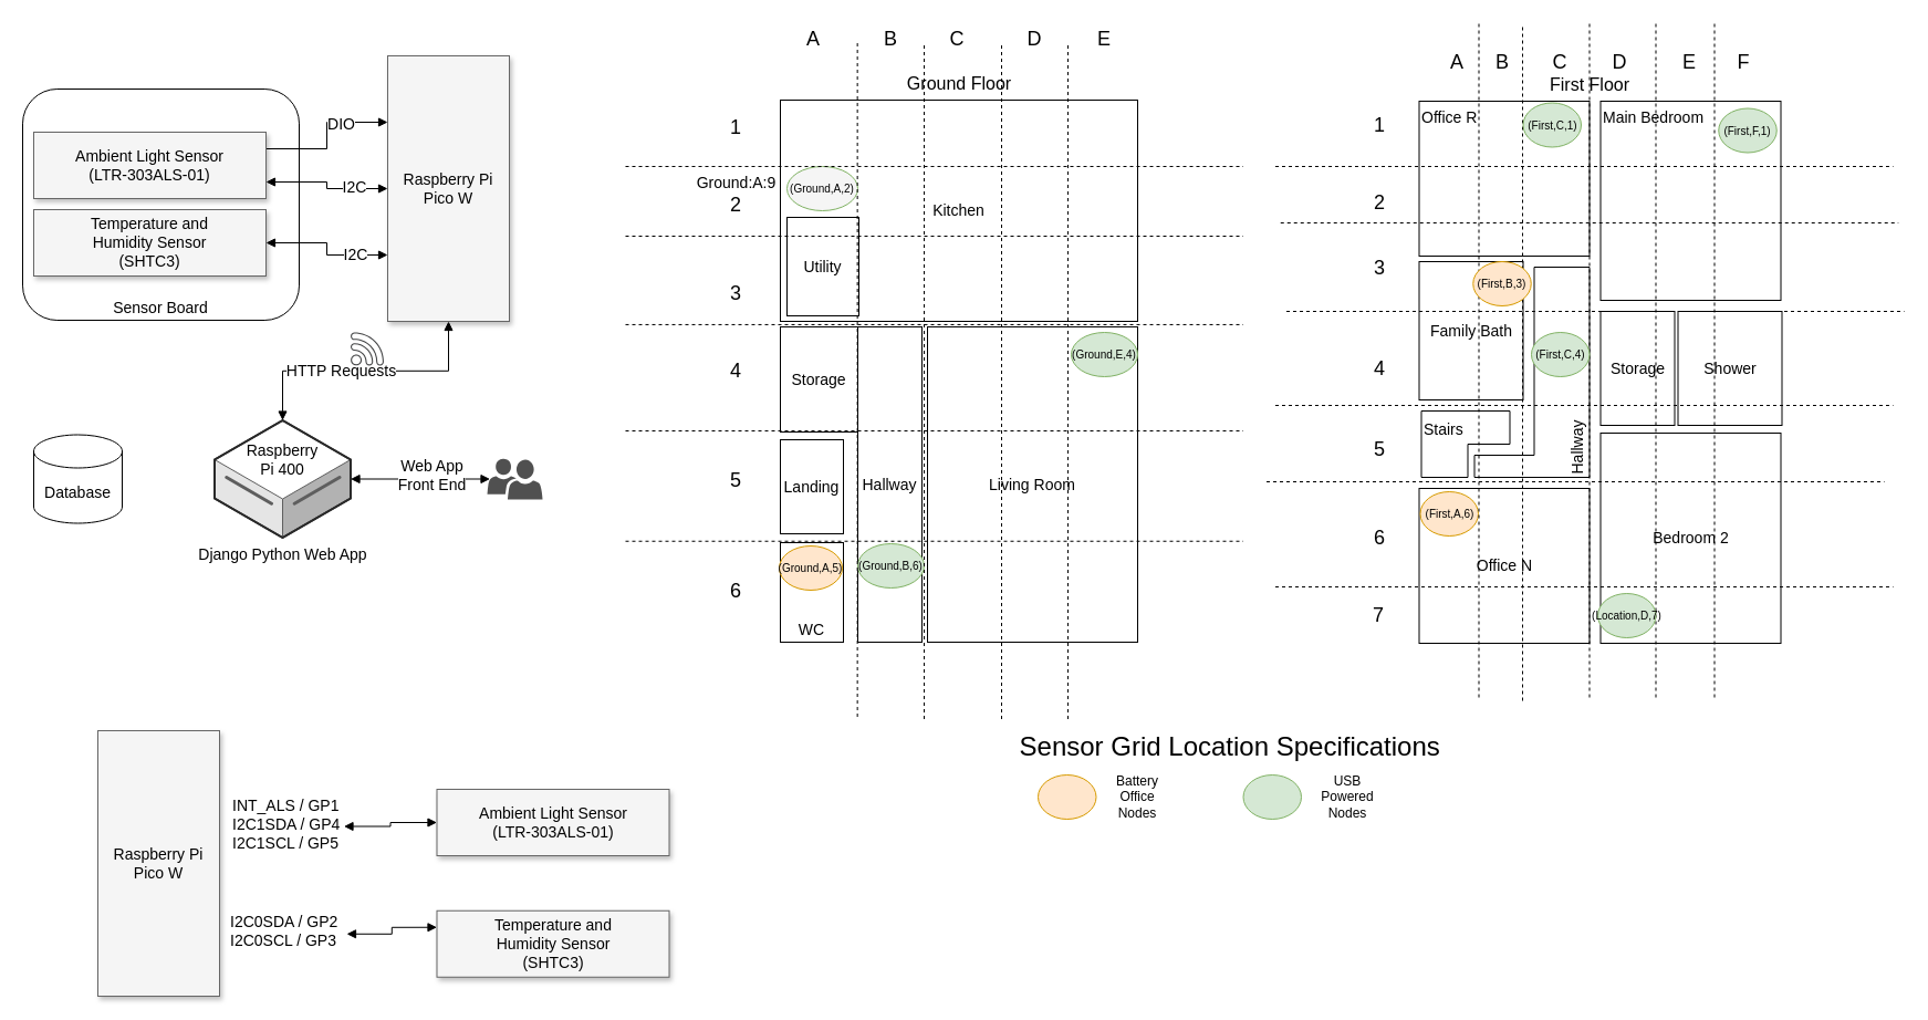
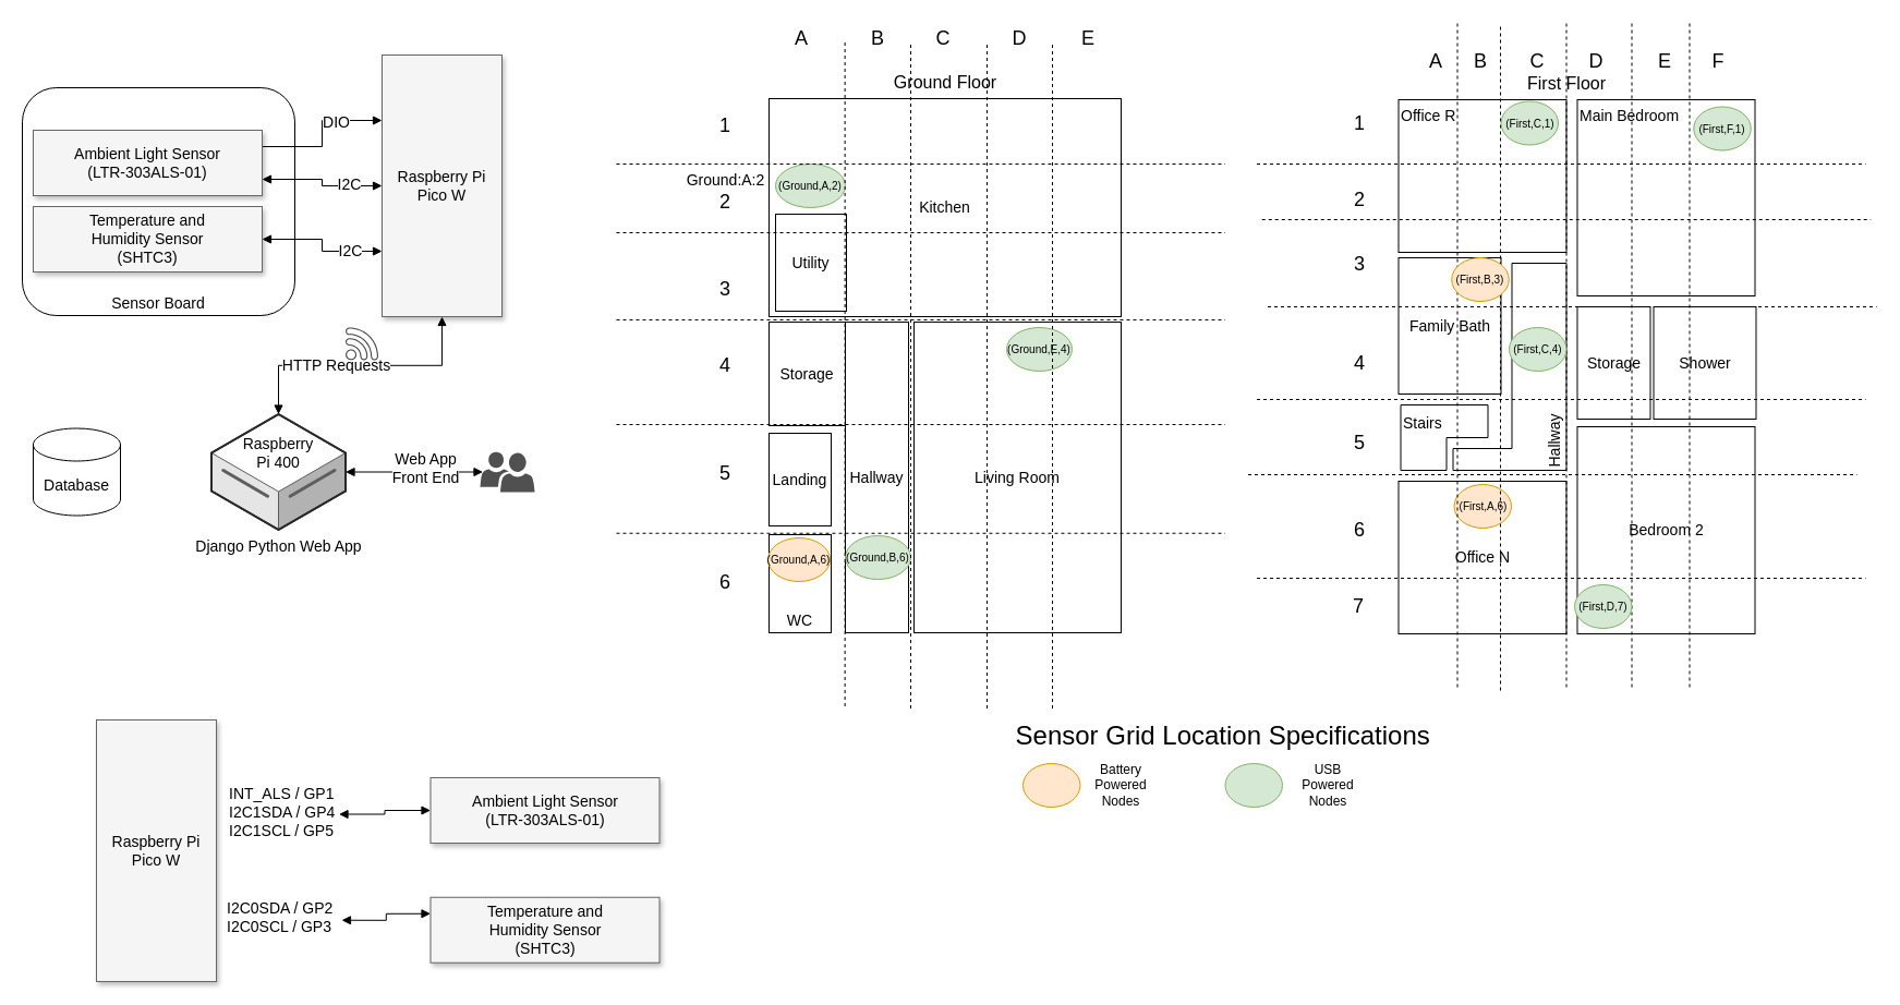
- <mxCell id="66" value="Ground:A:9" style="text;html=1;strokeColor=none;fillColor=none;align=center;verticalAlign=middle;whiteSpace=wrap;rounded=0;labelBackgroundColor=none;labelBorderColor=none;fontSize=14;fontColor=none;" parent="32" vertex="1"><mxGeometry x="51.63" y="130" width="96.75" height="30" as="geometry" /></mxCell>
+ <mxCell id="66" value="Ground:A:2" style="text;html=1;strokeColor=none;fillColor=none;align=center;verticalAlign=middle;whiteSpace=wrap;rounded=0;labelBackgroundColor=none;labelBorderColor=none;fontSize=14;fontColor=none;" parent="32" vertex="1"><mxGeometry x="51.63" y="130" width="96.75" height="30" as="geometry" /></mxCell>
- <mxCell id="42" value="(Ground,A,2)" style="ellipse;whiteSpace=wrap;html=1;fontSize=10;fillColor=#f5f5f5;strokeColor=#82b366;" parent="33" vertex="1"><mxGeometry x="6" y="90" width="64" height="40" as="geometry" /></mxCell>
+ <mxCell id="42" value="(Ground,A,2)" style="ellipse;whiteSpace=wrap;html=1;fontSize=10;fillColor=#d5e8d4;strokeColor=#82b366;" parent="33" vertex="1"><mxGeometry x="6" y="90" width="64" height="40" as="geometry" /></mxCell>
- <mxCell id="45" value="(Ground,E,4)" style="ellipse;whiteSpace=wrap;html=1;fontSize=10;fillColor=#d5e8d4;strokeColor=#82b366;" vertex="1" parent="33"><mxGeometry x="263" y="240" width="60" height="40" as="geometry" /></mxCell>
+ <mxCell id="45" value="(Ground,E,4)" style="ellipse;whiteSpace=wrap;html=1;fontSize=10;fillColor=#d5e8d4;strokeColor=#82b366;" vertex="1" parent="33"><mxGeometry x="218" y="240" width="60" height="40" as="geometry" /></mxCell>
- <mxCell id="77" value="(First,A,6)" style="ellipse;whiteSpace=wrap;html=1;fontSize=10;fillColor=#ffe6cc;strokeColor=#d79b00;" parent="30" vertex="1"><mxGeometry x="718.5" y="424" width="52.5" height="40" as="geometry" /></mxCell>
+ <mxCell id="77" value="(First,A,6)" style="ellipse;whiteSpace=wrap;html=1;fontSize=10;fillColor=#ffe6cc;strokeColor=#d79b00;" parent="30" vertex="1"><mxGeometry x="768.5" y="424" width="52.5" height="40" as="geometry" /></mxCell>
- <mxCell id="43" value="(Ground,A,5)" style="ellipse;whiteSpace=wrap;html=1;fontSize=10;fillColor=#ffe6cc;strokeColor=#d79b00;" parent="33" vertex="1"><mxGeometry x="-1" y="433" width="57" height="40" as="geometry" /></mxCell>
+ <mxCell id="43" value="(Ground,A,6)" style="ellipse;whiteSpace=wrap;html=1;fontSize=10;fillColor=#ffe6cc;strokeColor=#d79b00;" parent="33" vertex="1"><mxGeometry x="-1" y="433" width="57" height="40" as="geometry" /></mxCell>
- <mxCell id="102" value="(Location,D,7)" style="ellipse;whiteSpace=wrap;html=1;fontSize=10;fillColor=#d5e8d4;strokeColor=#82b366;" vertex="1" parent="30"><mxGeometry x="879" y="516" width="52.5" height="40" as="geometry" /></mxCell>
+ <mxCell id="102" value="(First,D,7)" style="ellipse;whiteSpace=wrap;html=1;fontSize=10;fillColor=#d5e8d4;strokeColor=#82b366;" vertex="1" parent="30"><mxGeometry x="879" y="516" width="52.5" height="40" as="geometry" /></mxCell>
- <mxCell id="31" value="Sensor Grid Location Specifications&amp;nbsp;" style="text;html=1;strokeColor=none;fillColor=none;align=center;verticalAlign=middle;whiteSpace=wrap;rounded=0;labelBackgroundColor=none;labelBorderColor=none;fontSize=24;fontColor=none;" parent="30" vertex="1"><mxGeometry x="280" y="640" width="540" height="30" as="geometry" /></mxCell>
+ <mxCell id="31" value="Sensor Grid Location Specifications&amp;nbsp;" style="text;html=1;strokeColor=none;fillColor=none;align=center;verticalAlign=middle;whiteSpace=wrap;rounded=0;labelBackgroundColor=none;labelBorderColor=none;fontSize=24;fontColor=none;" parent="30" vertex="1"><mxGeometry x="290" y="640" width="540" height="30" as="geometry" /></mxCell>
- <mxCell id="109" value="Battery Office Nodes" style="text;html=1;strokeColor=none;fillColor=none;align=center;verticalAlign=middle;whiteSpace=wrap;rounded=0;" vertex="1" parent="30"><mxGeometry x="433" y="685" width="60" height="30" as="geometry" /></mxCell>
+ <mxCell id="109" value="Battery Powered Nodes" style="text;html=1;strokeColor=none;fillColor=none;align=center;verticalAlign=middle;whiteSpace=wrap;rounded=0;" vertex="1" parent="30"><mxGeometry x="433" y="685" width="60" height="30" as="geometry" /></mxCell>
